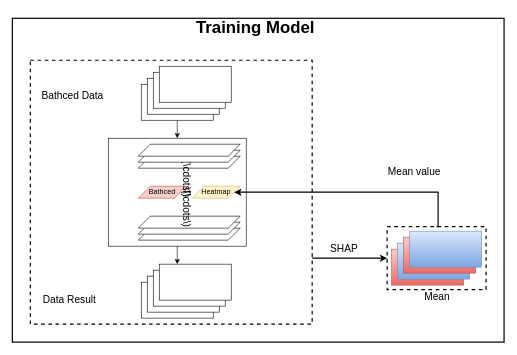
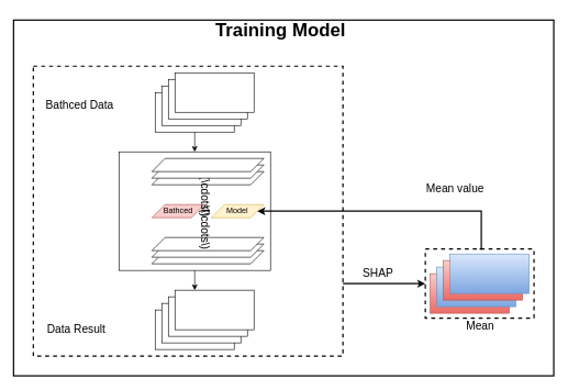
- <mxCell id="5" value="Heatmap" style="shape=parallelogram;perimeter=parallelogramPerimeter;whiteSpace=wrap;html=1;fixedSize=1;fillColor=#fff2cc;strokeColor=#d6b656;" vertex="1" parent="1"><mxGeometry x="320" y="310" width="80" height="20" as="geometry" /></mxCell>
+ <mxCell id="5" value="Model" style="shape=parallelogram;perimeter=parallelogramPerimeter;whiteSpace=wrap;html=1;fixedSize=1;fillColor=#fff2cc;strokeColor=#d6b656;" vertex="1" parent="1"><mxGeometry x="320" y="310" width="80" height="20" as="geometry" /></mxCell>
